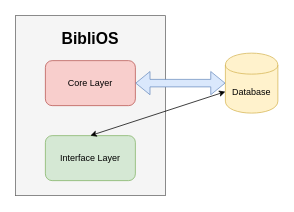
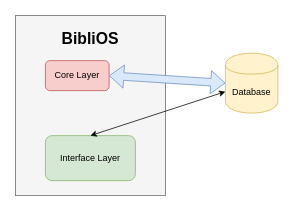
- <mxCell id="4" value="Core Layer" style="rounded=1;whiteSpace=wrap;html=1;fillColor=#f8cecc;strokeColor=#b85450;" vertex="1" parent="1"><mxGeometry x="60" y="80" width="120" height="60" as="geometry" /></mxCell>
+ <mxCell id="4" value="Core Layer" style="rounded=1;whiteSpace=wrap;html=1;fillColor=#f8cecc;strokeColor=#b85450;" vertex="1" parent="1"><mxGeometry x="60" y="80" width="85" height="40" as="geometry" /></mxCell>
